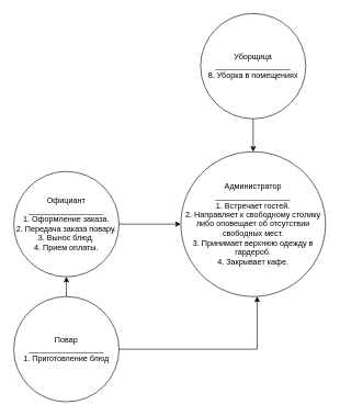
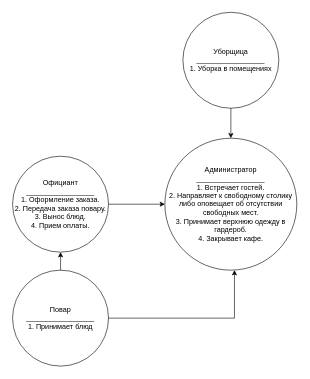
- <mxCell id="3" value="Уборщица&lt;br&gt;_________________&lt;br&gt;8. Уборка в помещениях" style="ellipse;whiteSpace=wrap;html=1;" vertex="1" parent="1"><mxGeometry x="304" y="20" width="160" height="160" as="geometry" /></mxCell>
+ <mxCell id="3" value="Уборщица&lt;br&gt;_________________&lt;br&gt;1. Уборка в помещениях" style="ellipse;whiteSpace=wrap;html=1;" vertex="1" parent="1"><mxGeometry x="304" y="20" width="160" height="160" as="geometry" /></mxCell>
- <mxCell id="4" value="Повар&lt;br&gt;_________________&lt;br&gt;1. Приготовление блюд" style="ellipse;whiteSpace=wrap;html=1;" vertex="1" parent="1"><mxGeometry x="20" y="450" width="160" height="160" as="geometry" /></mxCell>
+ <mxCell id="4" value="Повар&lt;br&gt;_________________&lt;br&gt;1. Принимает блюд" style="ellipse;whiteSpace=wrap;html=1;" vertex="1" parent="1"><mxGeometry x="20" y="450" width="160" height="160" as="geometry" /></mxCell>
